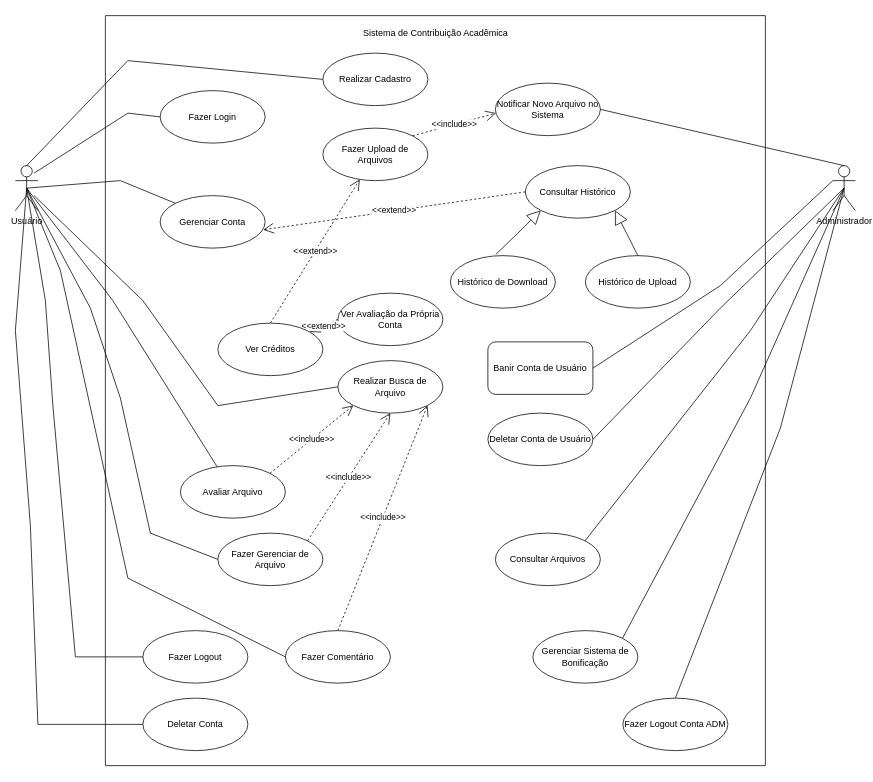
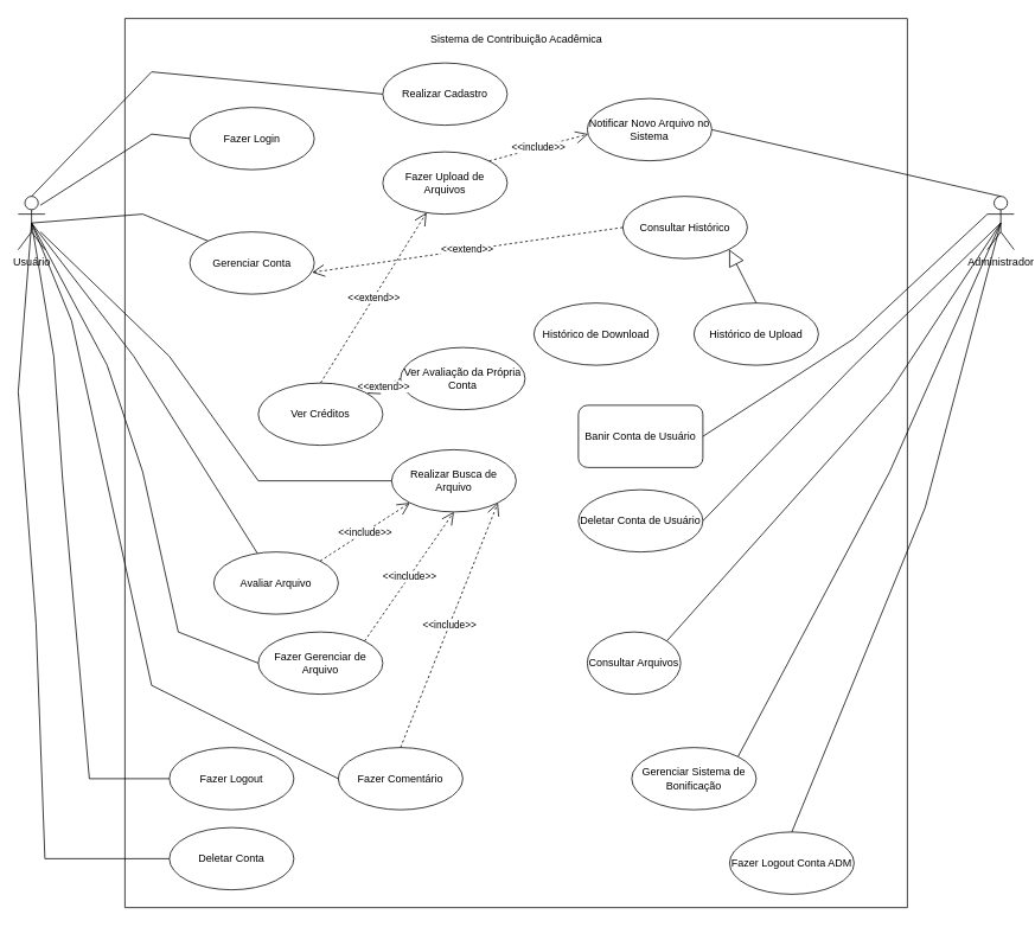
- <mxCell id="21" value="" style="endArrow=block;endSize=16;endFill=0;html=1;rounded=0;entryX=0;entryY=1;entryDx=0;entryDy=0;exitX=0.432;exitY=-0.021;exitDx=0;exitDy=0;exitPerimeter=0;" edge="1" parent="2" source="19" target="6"><mxGeometry width="160" relative="1" as="geometry"><mxPoint x="470" y="410" as="sourcePoint" /><mxPoint x="630" y="410" as="targetPoint" /><Array as="points"><mxPoint x="550" y="290" /></Array></mxGeometry></mxCell>
- <mxCell id="15" value="Realizar Busca de Arquivo" style="ellipse;whiteSpace=wrap;html=1;" vertex="1" parent="2"><mxGeometry x="310" y="460" width="140" height="70" as="geometry" /></mxCell>
+ <mxCell id="15" value="Realizar Busca de Arquivo" style="ellipse;whiteSpace=wrap;html=1;" vertex="1" parent="2"><mxGeometry x="300" y="485" width="140" height="70" as="geometry" /></mxCell>
- <mxCell id="33" value="Consultar Arquivos" style="ellipse;whiteSpace=wrap;html=1;" vertex="1" parent="2"><mxGeometry x="520" y="690" width="140" height="70" as="geometry" /></mxCell>
+ <mxCell id="33" value="Consultar Arquivos" style="ellipse;whiteSpace=wrap;html=1;" vertex="1" parent="2"><mxGeometry x="520" y="690" width="105" height="70" as="geometry" /></mxCell>
- <mxCell id="28" value="Fazer Logout Conta ADM" style="ellipse;whiteSpace=wrap;html=1;" vertex="1" parent="2"><mxGeometry x="690" y="910" width="140" height="70" as="geometry" /></mxCell>
+ <mxCell id="28" value="Fazer Logout Conta ADM" style="ellipse;whiteSpace=wrap;html=1;" vertex="1" parent="2"><mxGeometry x="680" y="915" width="140" height="70" as="geometry" /></mxCell>
